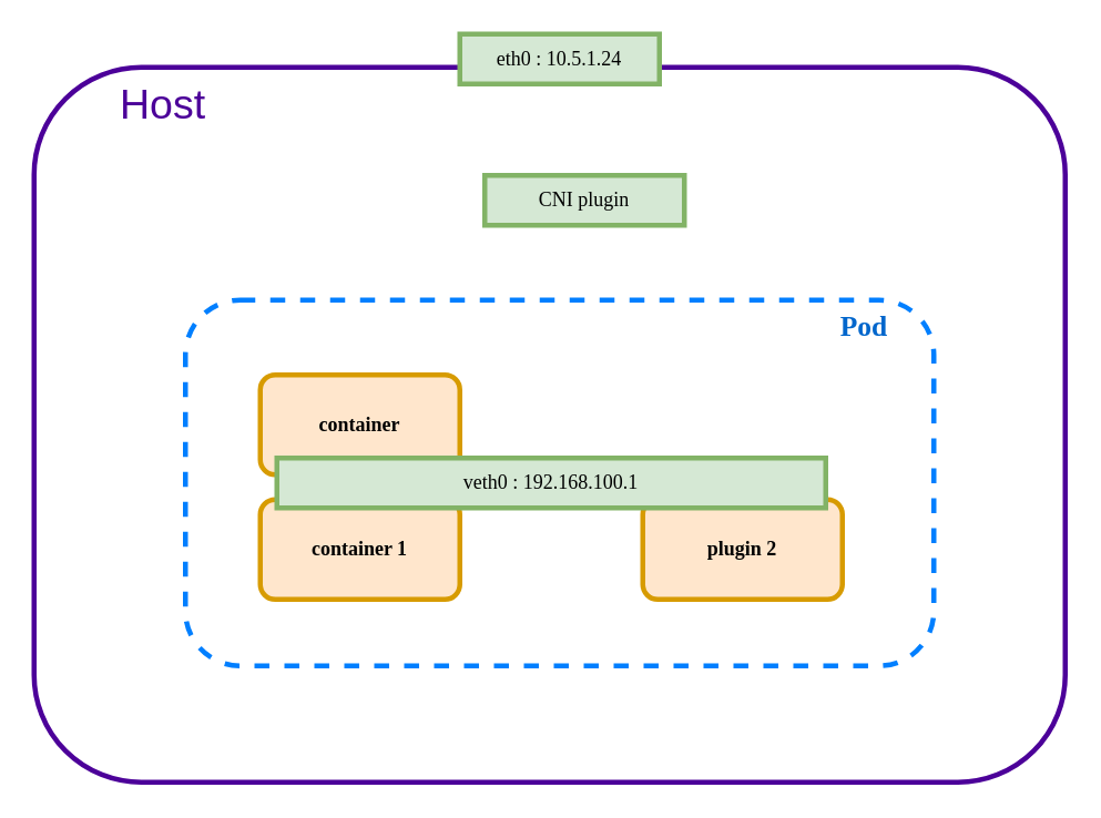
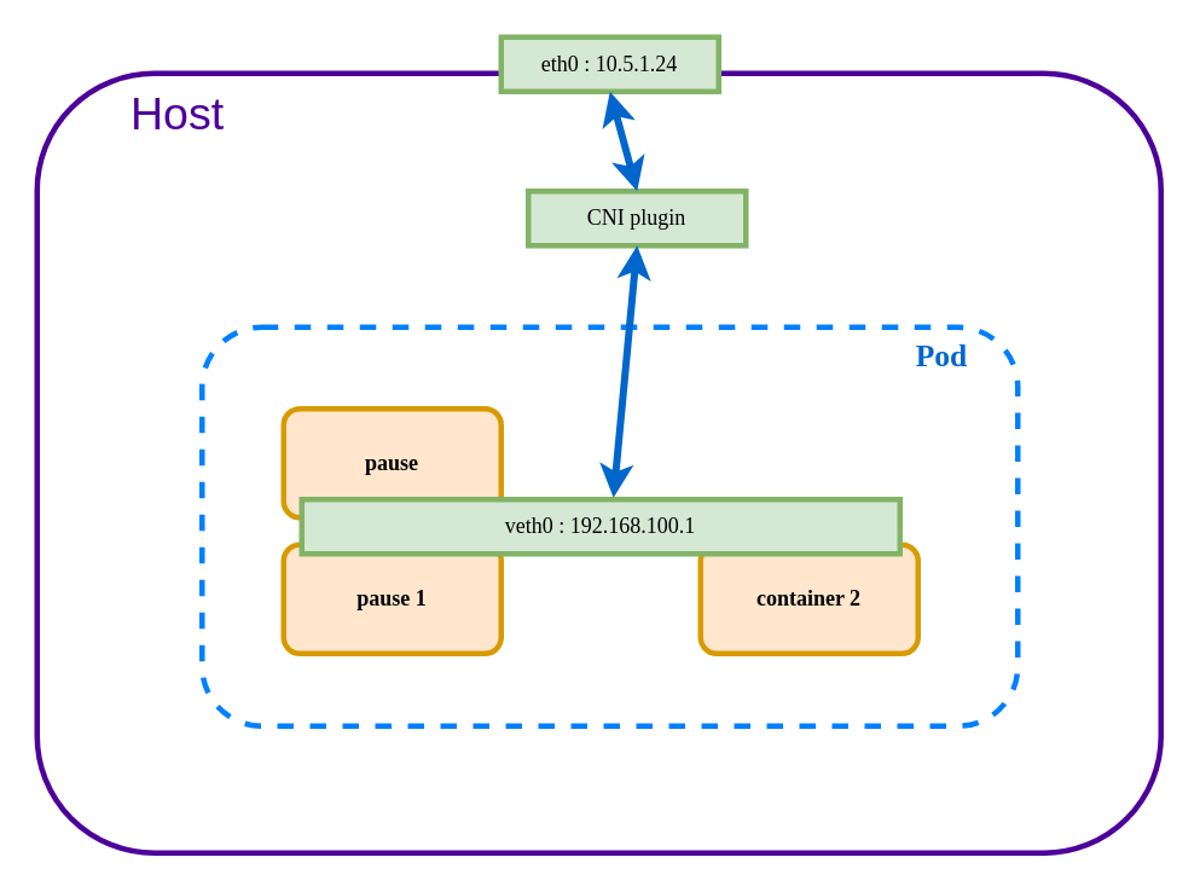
+ <mxCell id="10" value="" style="endArrow=classic;startArrow=classic;html=1;fontFamily=Verdana;fontColor=#0066CC;entryX=0.5;entryY=1;entryDx=0;entryDy=0;exitX=0.5;exitY=0;exitDx=0;exitDy=0;strokeWidth=4;strokeColor=#0066CC;" edge="1" parent="1" source="8" target="7"><mxGeometry width="50" height="50" relative="1" as="geometry"><mxPoint x="421" y="150" as="sourcePoint" /><mxPoint x="471" y="100" as="targetPoint" /></mxGeometry></mxCell>
+ <mxCell id="11" value="" style="endArrow=classic;startArrow=classic;html=1;fontFamily=Verdana;fontColor=#0066CC;entryX=0.5;entryY=1;entryDx=0;entryDy=0;exitX=0.521;exitY=-0.033;exitDx=0;exitDy=0;strokeWidth=4;strokeColor=#0066CC;exitPerimeter=0;" edge="1" parent="1" source="9" target="8"><mxGeometry width="50" height="50" relative="1" as="geometry"><mxPoint x="335.5" y="250" as="sourcePoint" /><mxPoint x="335.5" y="190" as="targetPoint" /></mxGeometry></mxCell>
- <mxCell id="4" value="&lt;b&gt;container&lt;/b&gt;" style="rounded=1;whiteSpace=wrap;html=1;strokeColor=#d79b00;strokeWidth=3;align=center;fillColor=#ffe6cc;fontFamily=Verdana;" vertex="1" parent="1"><mxGeometry x="156" y="225" width="120" height="60" as="geometry" /></mxCell>
+ <mxCell id="4" value="&lt;b&gt;pause&lt;/b&gt;" style="rounded=1;whiteSpace=wrap;html=1;strokeColor=#d79b00;strokeWidth=3;align=center;fillColor=#ffe6cc;fontFamily=Verdana;" vertex="1" parent="1"><mxGeometry x="156" y="225" width="120" height="60" as="geometry" /></mxCell>
- <mxCell id="5" value="&lt;b&gt;container 1&lt;/b&gt;" style="rounded=1;whiteSpace=wrap;html=1;strokeColor=#d79b00;strokeWidth=3;align=center;fillColor=#ffe6cc;fontFamily=Verdana;" vertex="1" parent="1"><mxGeometry x="156" y="300" width="120" height="60" as="geometry" /></mxCell>
+ <mxCell id="5" value="&lt;b&gt;pause 1&lt;/b&gt;" style="rounded=1;whiteSpace=wrap;html=1;strokeColor=#d79b00;strokeWidth=3;align=center;fillColor=#ffe6cc;fontFamily=Verdana;" vertex="1" parent="1"><mxGeometry x="156" y="300" width="120" height="60" as="geometry" /></mxCell>
- <mxCell id="6" value="&lt;b&gt;plugin 2&lt;/b&gt;" style="rounded=1;whiteSpace=wrap;html=1;strokeColor=#d79b00;strokeWidth=3;align=center;fillColor=#ffe6cc;fontFamily=Verdana;" vertex="1" parent="1"><mxGeometry x="386" y="300" width="120" height="60" as="geometry" /></mxCell>
+ <mxCell id="6" value="&lt;b&gt;container 2&lt;/b&gt;" style="rounded=1;whiteSpace=wrap;html=1;strokeColor=#d79b00;strokeWidth=3;align=center;fillColor=#ffe6cc;fontFamily=Verdana;" vertex="1" parent="1"><mxGeometry x="386" y="300" width="120" height="60" as="geometry" /></mxCell>
